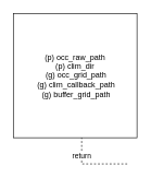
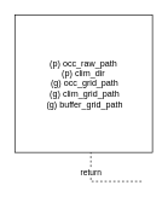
- <mxCell id="6" value="(p) occ_raw_path&lt;br&gt;(p) clim_dir&lt;br&gt;&amp;nbsp;(g) occ_grid_path&lt;br&gt;&amp;nbsp;(g) clim_callback_path&lt;br&gt;&amp;nbsp;(g) buffer_grid_path&lt;br&gt;" style="whiteSpace=wrap;html=1;aspect=fixed;" parent="1" vertex="1"><mxGeometry x="20" y="20" width="190" height="190" as="geometry" /></mxCell>
+ <mxCell id="6" value="(p) occ_raw_path&lt;br&gt;(p) clim_dir&lt;br&gt;&amp;nbsp;(g) occ_grid_path&lt;br&gt;&amp;nbsp;(g) clim_grid_path&lt;br&gt;&amp;nbsp;(g) buffer_grid_path&lt;br&gt;" style="whiteSpace=wrap;html=1;aspect=fixed;" parent="1" vertex="1"><mxGeometry x="20" y="20" width="190" height="190" as="geometry" /></mxCell>
